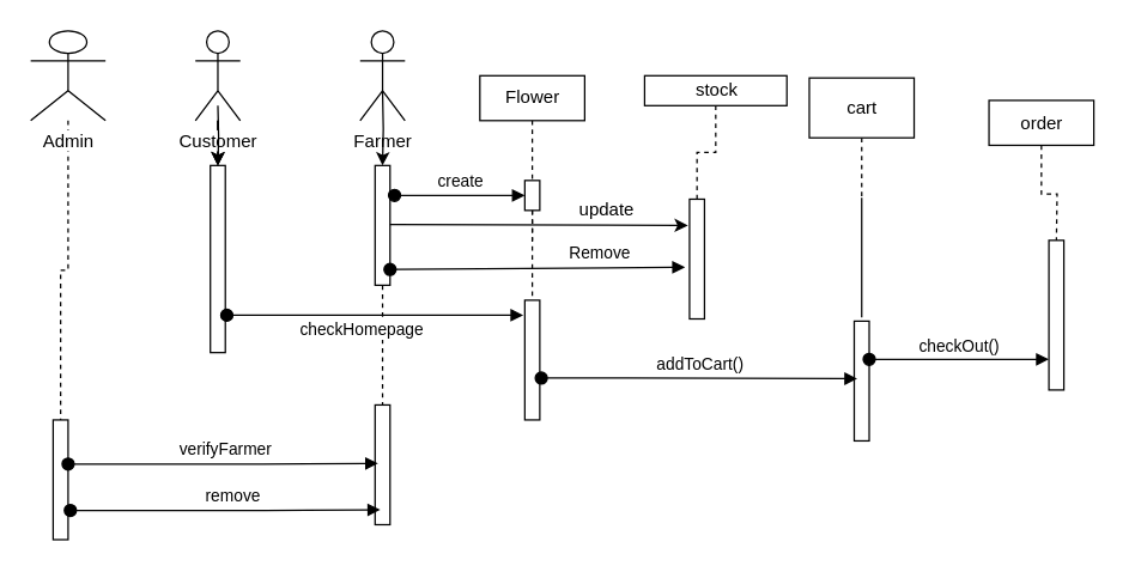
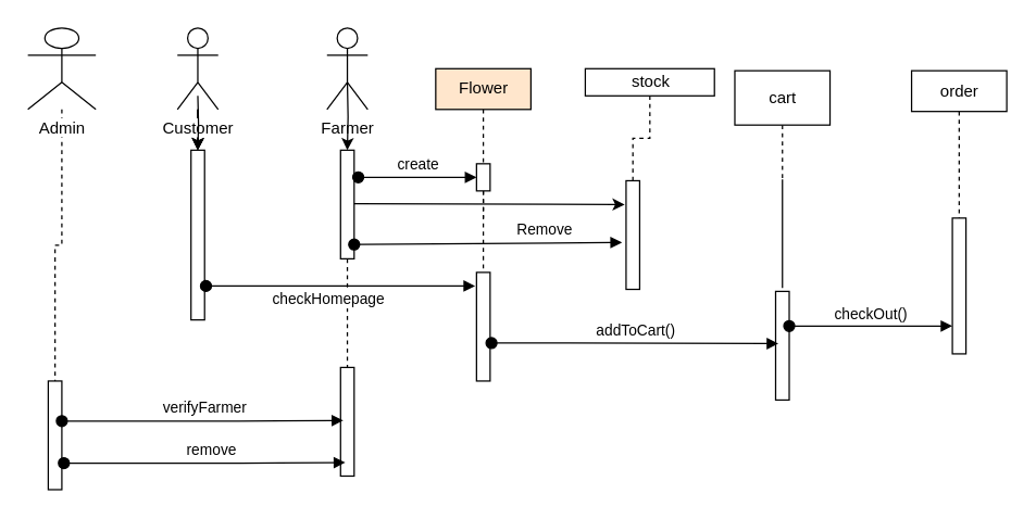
- <mxCell id="16" value="Flower" style="html=1;" parent="1" vertex="1"><mxGeometry x="320" y="50" width="70" height="30" as="geometry" /></mxCell>
+ <mxCell id="16" value="Flower" style="html=1;fillColor=#ffe6cc;" parent="1" vertex="1"><mxGeometry x="320" y="50" width="70" height="30" as="geometry" /></mxCell>
- <mxCell id="22" value="order" style="html=1;" parent="1" vertex="1"><mxGeometry x="660" y="66.5" width="70" height="30" as="geometry" /></mxCell>
+ <mxCell id="22" value="order" style="html=1;" parent="1" vertex="1"><mxGeometry x="670" y="51.5" width="70" height="30" as="geometry" /></mxCell>
- <mxCell id="31" value="update" style="text;html=1;strokeColor=none;fillColor=none;align=center;verticalAlign=middle;whiteSpace=wrap;rounded=0;" parent="1" vertex="1"><mxGeometry x="385" y="130" width="40" height="20" as="geometry" /></mxCell>
